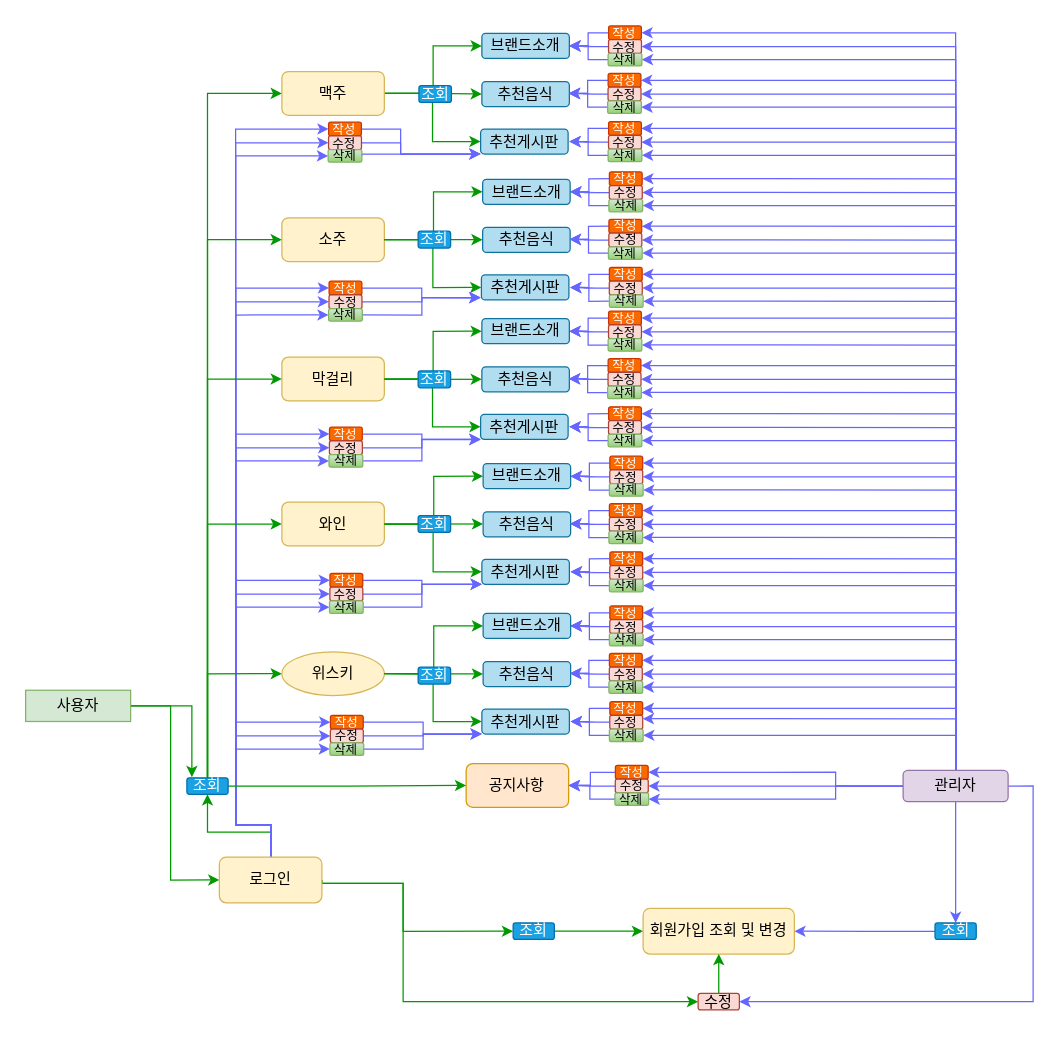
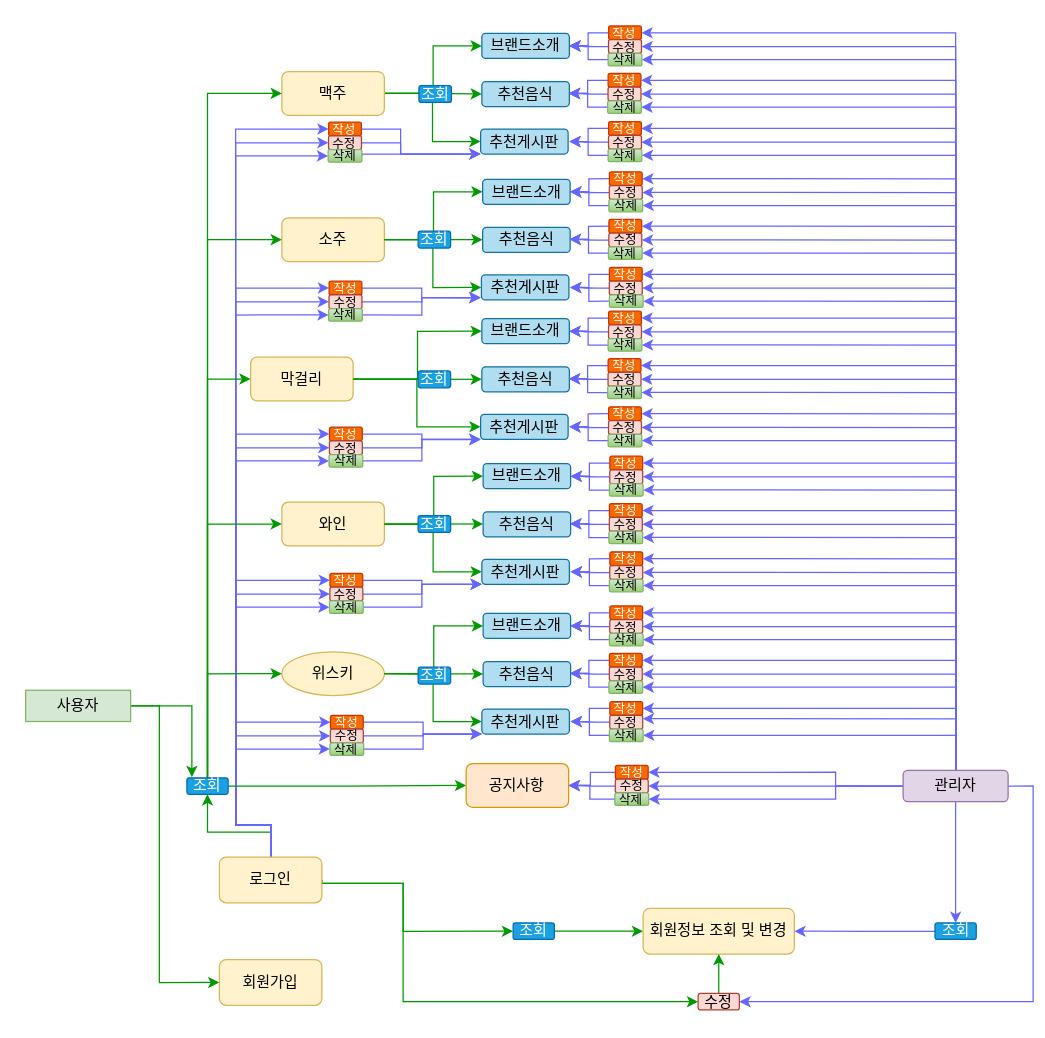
- <mxCell id="31" value="막걸리" style="rounded=1;whiteSpace=wrap;html=1;fillColor=#fff2cc;strokeColor=#d6b656;" parent="1" vertex="1"><mxGeometry x="224.99" y="285" width="82" height="35" as="geometry" /></mxCell>
+ <mxCell id="31" value="막걸리" style="rounded=1;whiteSpace=wrap;html=1;fillColor=#fff2cc;strokeColor=#d6b656;" parent="1" vertex="1"><mxGeometry x="199.99" y="285" width="82" height="35" as="geometry" /></mxCell>
- <mxCell id="2" style="edgeStyle=orthogonalEdgeStyle;rounded=0;orthogonalLoop=1;jettySize=auto;html=1;exitX=1;exitY=0.5;exitDx=0;exitDy=0;entryX=0;entryY=0.5;entryDx=0;entryDy=0;strokeColor=#009900;" parent="1" source="5" target="24" edge="1"><mxGeometry relative="1" as="geometry"><Array as="points"><mxPoint x="136" y="564" /><mxPoint x="136" y="703" /></Array></mxGeometry></mxCell>
+ <mxCell id="3" style="edgeStyle=orthogonalEdgeStyle;rounded=0;orthogonalLoop=1;jettySize=auto;html=1;exitX=1;exitY=0.5;exitDx=0;exitDy=0;entryX=0;entryY=0.5;entryDx=0;entryDy=0;strokeColor=#009900;" parent="1" source="5" target="25" edge="1"><mxGeometry relative="1" as="geometry"><Array as="points"><mxPoint x="127" y="564" /><mxPoint x="127" y="785" /><mxPoint x="175" y="785" /></Array></mxGeometry></mxCell>
- <mxCell id="101" value="회원가입 조회 및 변경" style="rounded=1;whiteSpace=wrap;html=1;fillColor=#fff2cc;strokeColor=#d6b656;" parent="1" vertex="1"><mxGeometry x="514" y="726" width="121" height="36.5" as="geometry" /></mxCell>
+ <mxCell id="101" value="회원정보 조회 및 변경" style="rounded=1;whiteSpace=wrap;html=1;fillColor=#fff2cc;strokeColor=#d6b656;" parent="1" vertex="1"><mxGeometry x="514" y="726" width="121" height="36.5" as="geometry" /></mxCell>
+ <mxCell id="25" value="회원가입" style="rounded=1;whiteSpace=wrap;html=1;fillColor=#fff2cc;strokeColor=#d6b656;" parent="1" vertex="1"><mxGeometry x="175" y="767" width="82" height="36.5" as="geometry" /></mxCell>
